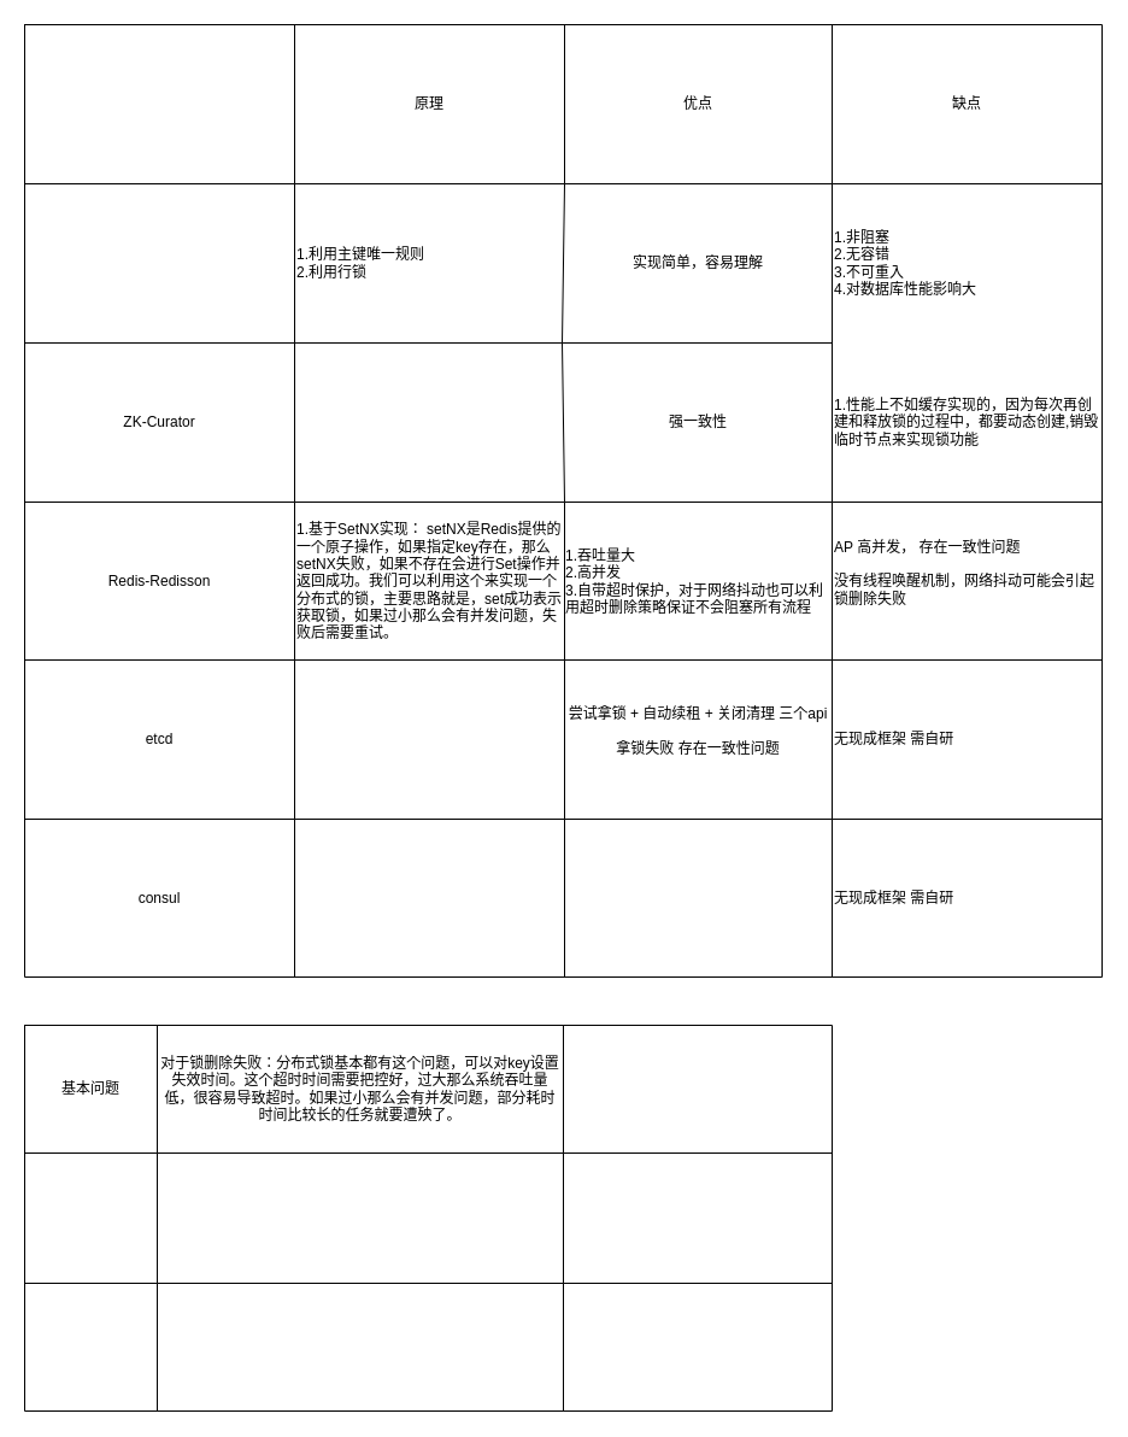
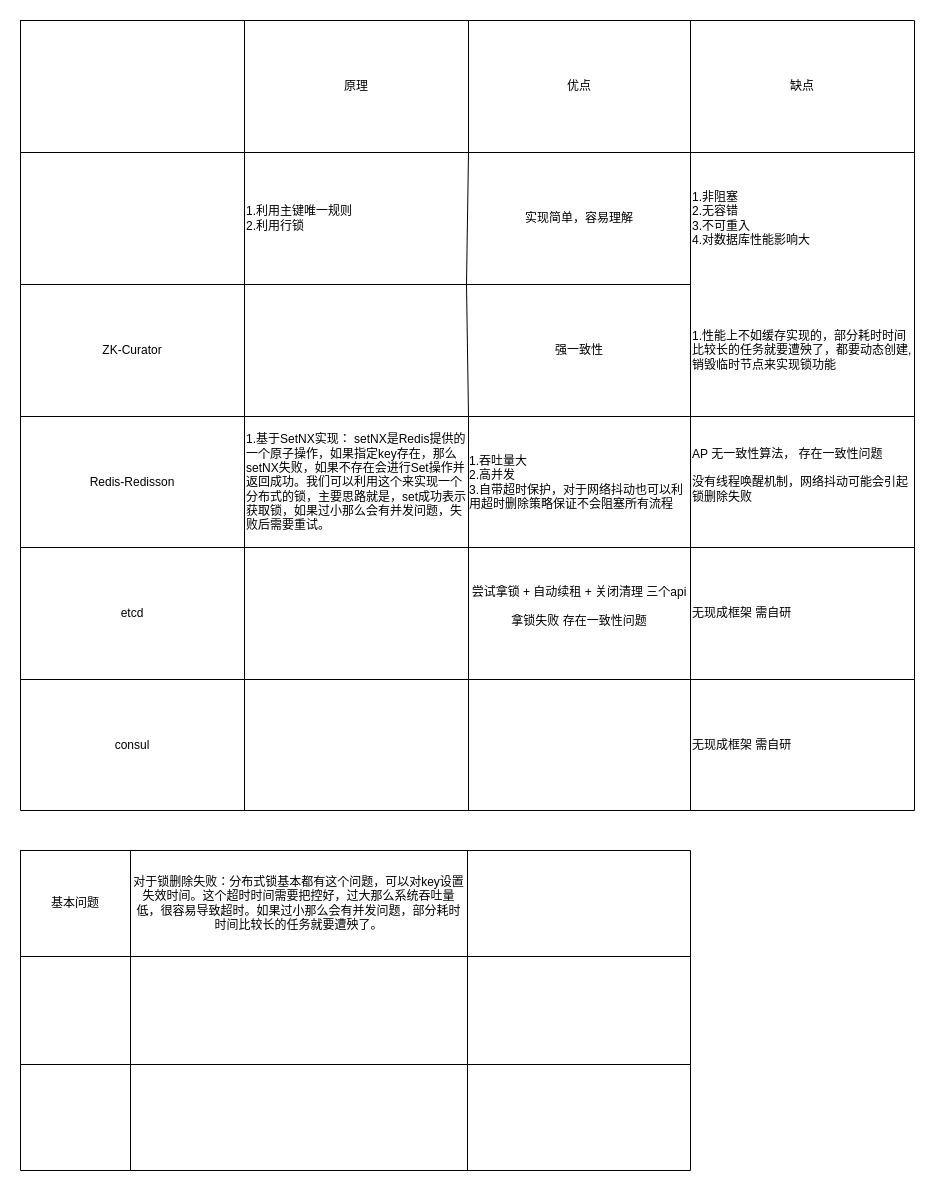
- <mxCell id="16" value="1.性能上不如缓存实现的，因为每次再创建和释放锁的过程中，都要动态创建,销毁临时节点来实现锁功能" style="shape=partialRectangle;html=1;whiteSpace=wrap;connectable=0;fillColor=none;top=0;left=0;bottom=0;right=0;overflow=hidden;align=left;" vertex="1" parent="12"><mxGeometry x="670" width="224" height="132" as="geometry" /></mxCell>
+ <mxCell id="16" value="1.性能上不如缓存实现的，部分耗时时间比较长的任务就要遭殃了，都要动态创建,销毁临时节点来实现锁功能" style="shape=partialRectangle;html=1;whiteSpace=wrap;connectable=0;fillColor=none;top=0;left=0;bottom=0;right=0;overflow=hidden;align=left;" vertex="1" parent="12"><mxGeometry x="670" width="224" height="132" as="geometry" /></mxCell>
- <mxCell id="21" value="AP 高并发， 存在一致性问题&lt;br&gt;&lt;br&gt;没有线程唤醒机制，网络抖动可能会引起锁删除失败&lt;br&gt;&lt;br&gt;" style="shape=partialRectangle;html=1;whiteSpace=wrap;connectable=0;fillColor=none;top=0;left=0;bottom=0;right=0;overflow=hidden;align=left;" vertex="1" parent="17"><mxGeometry x="670" width="224" height="131" as="geometry" /></mxCell>
+ <mxCell id="21" value="AP 无一致性算法， 存在一致性问题&lt;br&gt;&lt;br&gt;没有线程唤醒机制，网络抖动可能会引起锁删除失败&lt;br&gt;&lt;br&gt;" style="shape=partialRectangle;html=1;whiteSpace=wrap;connectable=0;fillColor=none;top=0;left=0;bottom=0;right=0;overflow=hidden;align=left;" vertex="1" parent="17"><mxGeometry x="670" width="224" height="131" as="geometry" /></mxCell>
